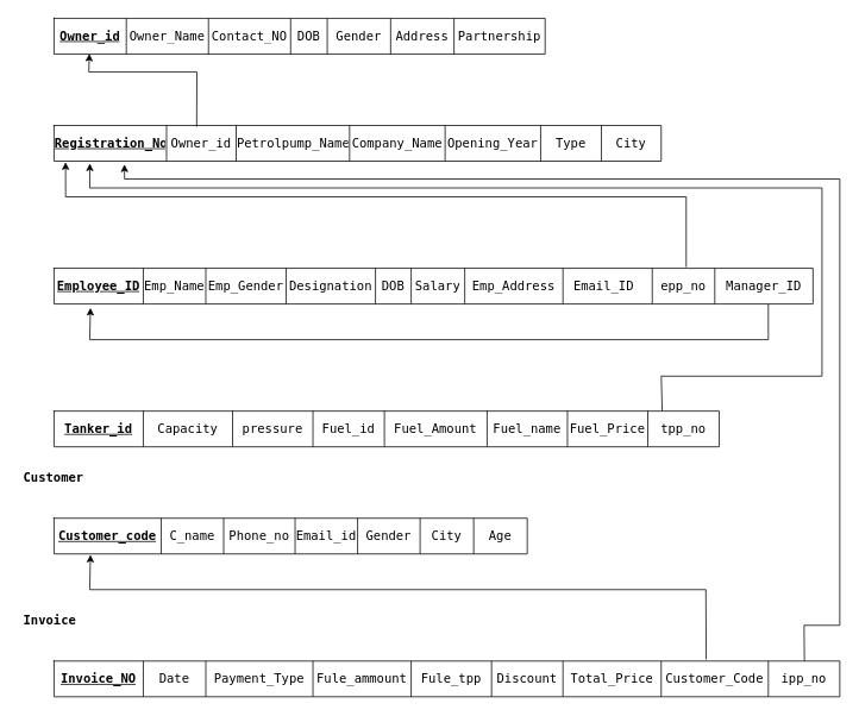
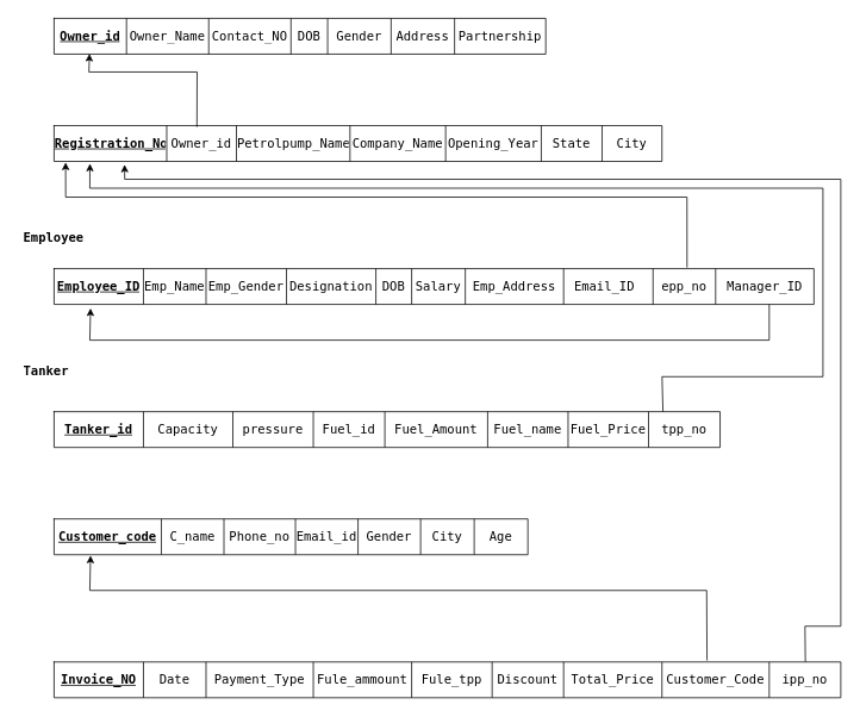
- <mxCell id="9" value="&lt;span style=&quot;font-family: &amp;quot;Söhne Mono&amp;quot;, Monaco, &amp;quot;Andale Mono&amp;quot;, &amp;quot;Ubuntu Mono&amp;quot;, monospace; font-size: 14px; text-align: left; white-space: pre; background-color: rgb(255, 255, 255);&quot;&gt;Type&lt;/span&gt;" style="shape=partialRectangle;html=1;whiteSpace=wrap;connectable=0;strokeColor=inherit;overflow=hidden;fillColor=none;top=0;left=0;bottom=0;right=0;pointerEvents=1;" vertex="1" parent="3"><mxGeometry x="545" width="68" height="40" as="geometry"><mxRectangle width="68" height="40" as="alternateBounds" /></mxGeometry></mxCell>
+ <mxCell id="9" value="&lt;span style=&quot;font-family: &amp;quot;Söhne Mono&amp;quot;, Monaco, &amp;quot;Andale Mono&amp;quot;, &amp;quot;Ubuntu Mono&amp;quot;, monospace; font-size: 14px; text-align: left; white-space: pre; background-color: rgb(255, 255, 255);&quot;&gt;State&lt;/span&gt;" style="shape=partialRectangle;html=1;whiteSpace=wrap;connectable=0;strokeColor=inherit;overflow=hidden;fillColor=none;top=0;left=0;bottom=0;right=0;pointerEvents=1;" vertex="1" parent="3"><mxGeometry x="545" width="68" height="40" as="geometry"><mxRectangle width="68" height="40" as="alternateBounds" /></mxGeometry></mxCell>
+ <mxCell id="66" value="&lt;span style=&quot;white-space: pre; font-size: 14px; font-family: &amp;quot;Söhne Mono&amp;quot;, Monaco, &amp;quot;Andale Mono&amp;quot;, &amp;quot;Ubuntu Mono&amp;quot;, monospace; background-color: rgb(255, 255, 255);&quot;&gt;&lt;b&gt;Employee&lt;/b&gt;&lt;/span&gt;" style="text;strokeColor=none;fillColor=none;spacingLeft=4;spacingRight=4;overflow=hidden;rotatable=0;points=[[0,0.5],[1,0.5]];portConstraint=eastwest;fontSize=12;whiteSpace=wrap;html=1;" vertex="1" parent="1"><mxGeometry x="20" y="250" width="100" height="40" as="geometry" /></mxCell>
+ <mxCell id="69" value="&lt;span style=&quot;white-space: pre; font-size: 14px; font-family: &amp;quot;Söhne Mono&amp;quot;, Monaco, &amp;quot;Andale Mono&amp;quot;, &amp;quot;Ubuntu Mono&amp;quot;, monospace; background-color: rgb(255, 255, 255);&quot;&gt;&lt;b&gt;Tanker&lt;/b&gt;&lt;/span&gt;" style="text;strokeColor=none;fillColor=none;spacingLeft=4;spacingRight=4;overflow=hidden;rotatable=0;points=[[0,0.5],[1,0.5]];portConstraint=eastwest;fontSize=12;whiteSpace=wrap;html=1;" vertex="1" parent="1"><mxGeometry x="20" y="400" width="100" height="40" as="geometry" /></mxCell>
- <mxCell id="70" value="&lt;font face=&quot;Söhne Mono, Monaco, Andale Mono, Ubuntu Mono, monospace&quot;&gt;&lt;span style=&quot;font-size: 14px; white-space: pre; background-color: rgb(255, 255, 255);&quot;&gt;&lt;b&gt;Customer&lt;/b&gt;&lt;/span&gt;&lt;/font&gt;" style="text;strokeColor=none;fillColor=none;spacingLeft=4;spacingRight=4;overflow=hidden;rotatable=0;points=[[0,0.5],[1,0.5]];portConstraint=eastwest;fontSize=12;whiteSpace=wrap;html=1;" vertex="1" parent="1"><mxGeometry x="20" y="520" width="100" height="40" as="geometry" /></mxCell>
- <mxCell id="71" value="&lt;font face=&quot;Söhne Mono, Monaco, Andale Mono, Ubuntu Mono, monospace&quot;&gt;&lt;span style=&quot;font-size: 14px; white-space: pre; background-color: rgb(255, 255, 255);&quot;&gt;&lt;b&gt;Invoice&lt;/b&gt;&lt;/span&gt;&lt;/font&gt;" style="text;strokeColor=none;fillColor=none;spacingLeft=4;spacingRight=4;overflow=hidden;rotatable=0;points=[[0,0.5],[1,0.5]];portConstraint=eastwest;fontSize=12;whiteSpace=wrap;html=1;" vertex="1" parent="1"><mxGeometry x="20" y="680" width="100" height="40" as="geometry" /></mxCell>
